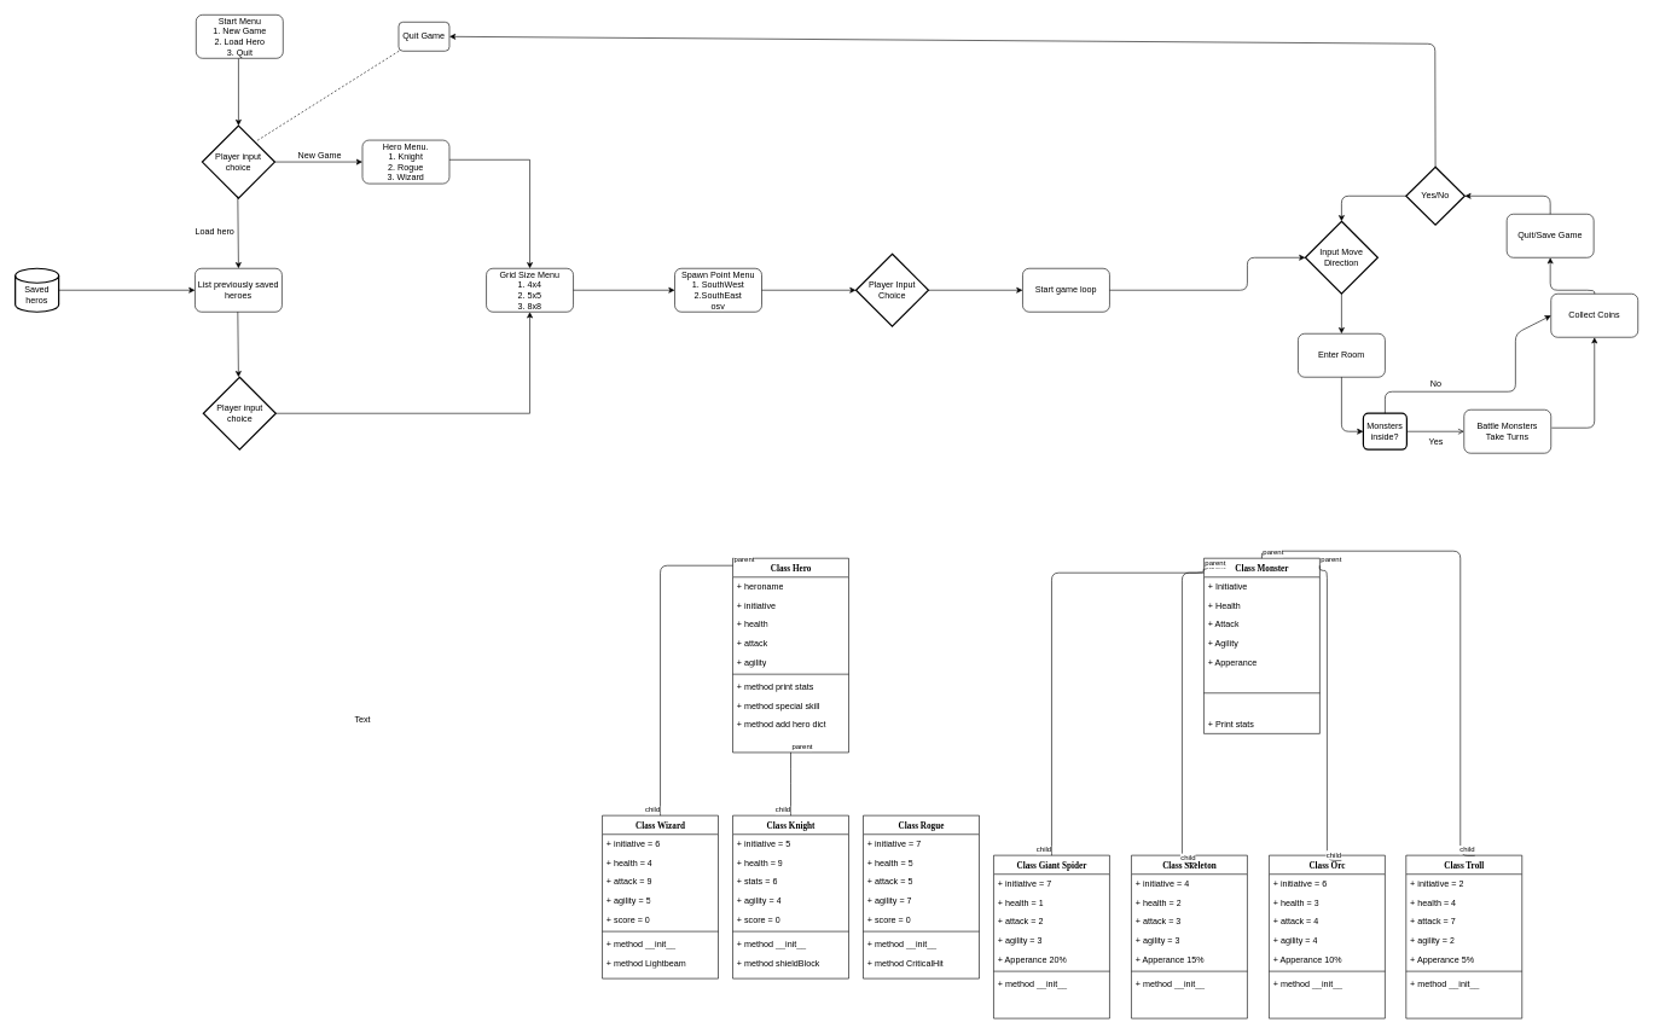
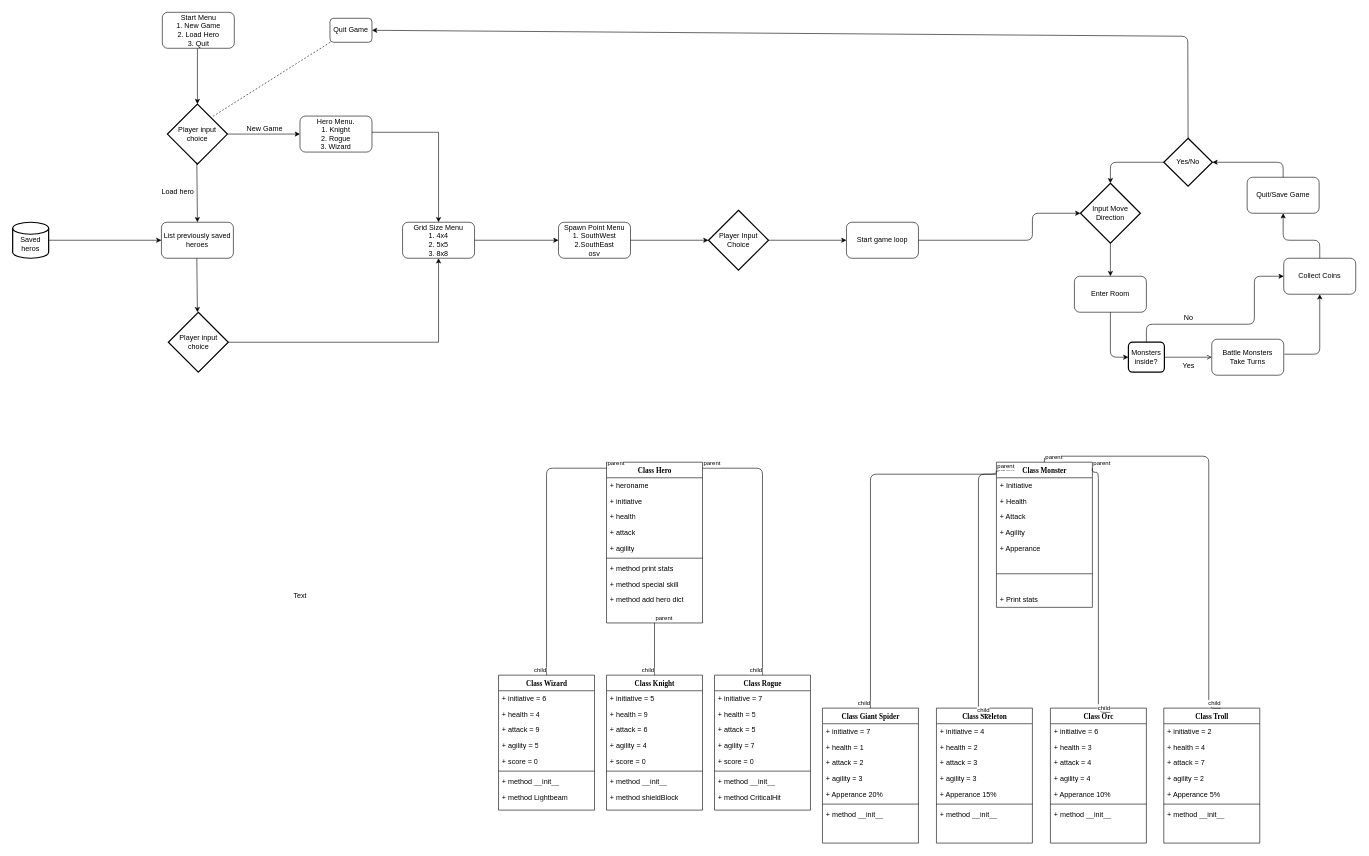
- <mxCell id="129" value="Collect Coins" style="rounded=1;whiteSpace=wrap;html=1;" vertex="1" parent="1"><mxGeometry x="2139" y="405" width="120" height="60" as="geometry" /></mxCell>
+ <mxCell id="129" value="Collect Coins" style="rounded=1;whiteSpace=wrap;html=1;" vertex="1" parent="1"><mxGeometry x="2139" y="430" width="120" height="60" as="geometry" /></mxCell>
+ <mxCell id="53" value="" style="endArrow=none;html=1;edgeStyle=orthogonalEdgeStyle;entryX=0.5;entryY=0;entryDx=0;entryDy=0;" parent="1" source="2" target="12" edge="1"><mxGeometry relative="1" as="geometry"><mxPoint x="1270" y="770" as="sourcePoint" /><mxPoint x="1160" y="1225" as="targetPoint" /><Array as="points"><mxPoint x="1270" y="780" /></Array></mxGeometry></mxCell>
+ <mxCell id="54" value="parent" style="resizable=0;html=1;align=left;verticalAlign=bottom;labelBackgroundColor=#ffffff;fontSize=10;" parent="53" connectable="0" vertex="1"><mxGeometry x="-1" relative="1" as="geometry" /></mxCell>
+ <mxCell id="55" value="child" style="resizable=0;html=1;align=right;verticalAlign=bottom;labelBackgroundColor=#ffffff;fontSize=10;" parent="53" connectable="0" vertex="1"><mxGeometry x="1" relative="1" as="geometry" /></mxCell>
- <mxCell id="41" value="+ stats = 6" style="text;html=1;strokeColor=none;fillColor=none;align=left;verticalAlign=top;spacingLeft=4;spacingRight=4;whiteSpace=wrap;overflow=hidden;rotatable=0;points=[[0,0.5],[1,0.5]];portConstraint=eastwest;" parent="38" vertex="1"><mxGeometry y="78" width="160" height="26" as="geometry" /></mxCell>
+ <mxCell id="41" value="+ attack = 6" style="text;html=1;strokeColor=none;fillColor=none;align=left;verticalAlign=top;spacingLeft=4;spacingRight=4;whiteSpace=wrap;overflow=hidden;rotatable=0;points=[[0,0.5],[1,0.5]];portConstraint=eastwest;" parent="38" vertex="1"><mxGeometry y="78" width="160" height="26" as="geometry" /></mxCell>
